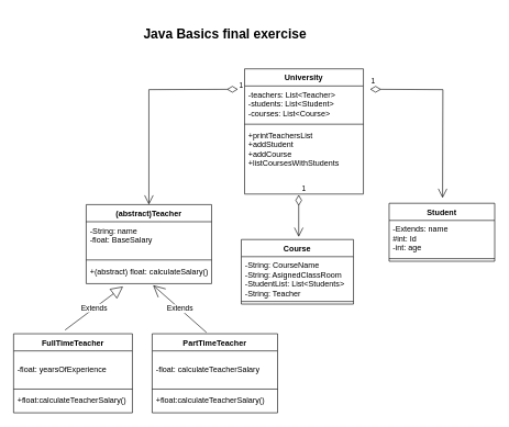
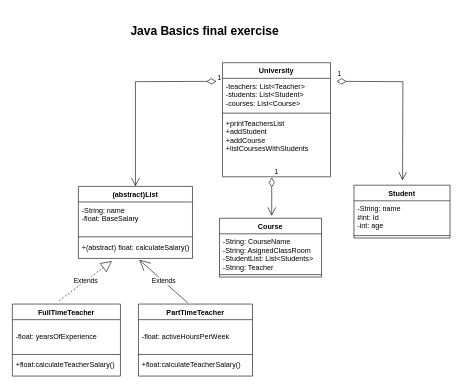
- <mxCell id="26" value="(abstract)Teacher" style="swimlane;fontStyle=1;align=center;verticalAlign=top;childLayout=stackLayout;horizontal=1;startSize=26;horizontalStack=0;resizeParent=1;resizeParentMax=0;resizeLast=0;collapsible=1;marginBottom=0;" parent="1" vertex="1"><mxGeometry x="130" y="310" width="190" height="120" as="geometry" /></mxCell>
+ <mxCell id="26" value="(abstract)List" style="swimlane;fontStyle=1;align=center;verticalAlign=top;childLayout=stackLayout;horizontal=1;startSize=26;horizontalStack=0;resizeParent=1;resizeParentMax=0;resizeLast=0;collapsible=1;marginBottom=0;" parent="1" vertex="1"><mxGeometry x="130" y="310" width="190" height="120" as="geometry" /></mxCell>
- <mxCell id="6" value="-Extends: name&#10;#int: Id&#10;-int: age" style="text;strokeColor=none;fillColor=none;align=left;verticalAlign=top;spacingLeft=4;spacingRight=4;overflow=hidden;rotatable=0;points=[[0,0.5],[1,0.5]];portConstraint=eastwest;" parent="5" vertex="1"><mxGeometry y="26" width="160" height="54" as="geometry" /></mxCell>
+ <mxCell id="6" value="-String: name&#10;#int: Id&#10;-int: age" style="text;strokeColor=none;fillColor=none;align=left;verticalAlign=top;spacingLeft=4;spacingRight=4;overflow=hidden;rotatable=0;points=[[0,0.5],[1,0.5]];portConstraint=eastwest;" parent="5" vertex="1"><mxGeometry y="26" width="160" height="54" as="geometry" /></mxCell>
- <mxCell id="20" value="Extends" style="endArrow=block;endSize=16;endFill=0;html=1;rounded=0;exitX=0.433;exitY=-0.047;exitDx=0;exitDy=0;exitPerimeter=0;entryX=0.294;entryY=1.135;entryDx=0;entryDy=0;entryPerimeter=0;" parent="1" source="12" target="29" edge="1"><mxGeometry width="160" relative="1" as="geometry"><mxPoint x="110" y="389" as="sourcePoint" /><mxPoint x="200" y="370" as="targetPoint" /><Array as="points" /></mxGeometry></mxCell>
+ <mxCell id="20" value="Extends" style="endArrow=block;endSize=16;endFill=0;html=1;rounded=0;exitX=0.433;exitY=-0.047;exitDx=0;exitDy=0;exitPerimeter=0;entryX=0.294;entryY=1.135;entryDx=0;entryDy=0;entryPerimeter=0;dashed=1;" parent="1" source="12" target="29" edge="1"><mxGeometry width="160" relative="1" as="geometry"><mxPoint x="110" y="389" as="sourcePoint" /><mxPoint x="200" y="370" as="targetPoint" /><Array as="points" /></mxGeometry></mxCell>
- <mxCell id="17" value="&#10;-float: calculateTeacherSalary" style="text;strokeColor=none;fillColor=none;align=left;verticalAlign=top;spacingLeft=4;spacingRight=4;overflow=hidden;rotatable=0;points=[[0,0.5],[1,0.5]];portConstraint=eastwest;" parent="16" vertex="1"><mxGeometry y="26" width="190" height="54" as="geometry" /></mxCell>
+ <mxCell id="17" value="&#10;-float: activeHoursPerWeek" style="text;strokeColor=none;fillColor=none;align=left;verticalAlign=top;spacingLeft=4;spacingRight=4;overflow=hidden;rotatable=0;points=[[0,0.5],[1,0.5]];portConstraint=eastwest;" parent="16" vertex="1"><mxGeometry y="26" width="190" height="54" as="geometry" /></mxCell>
